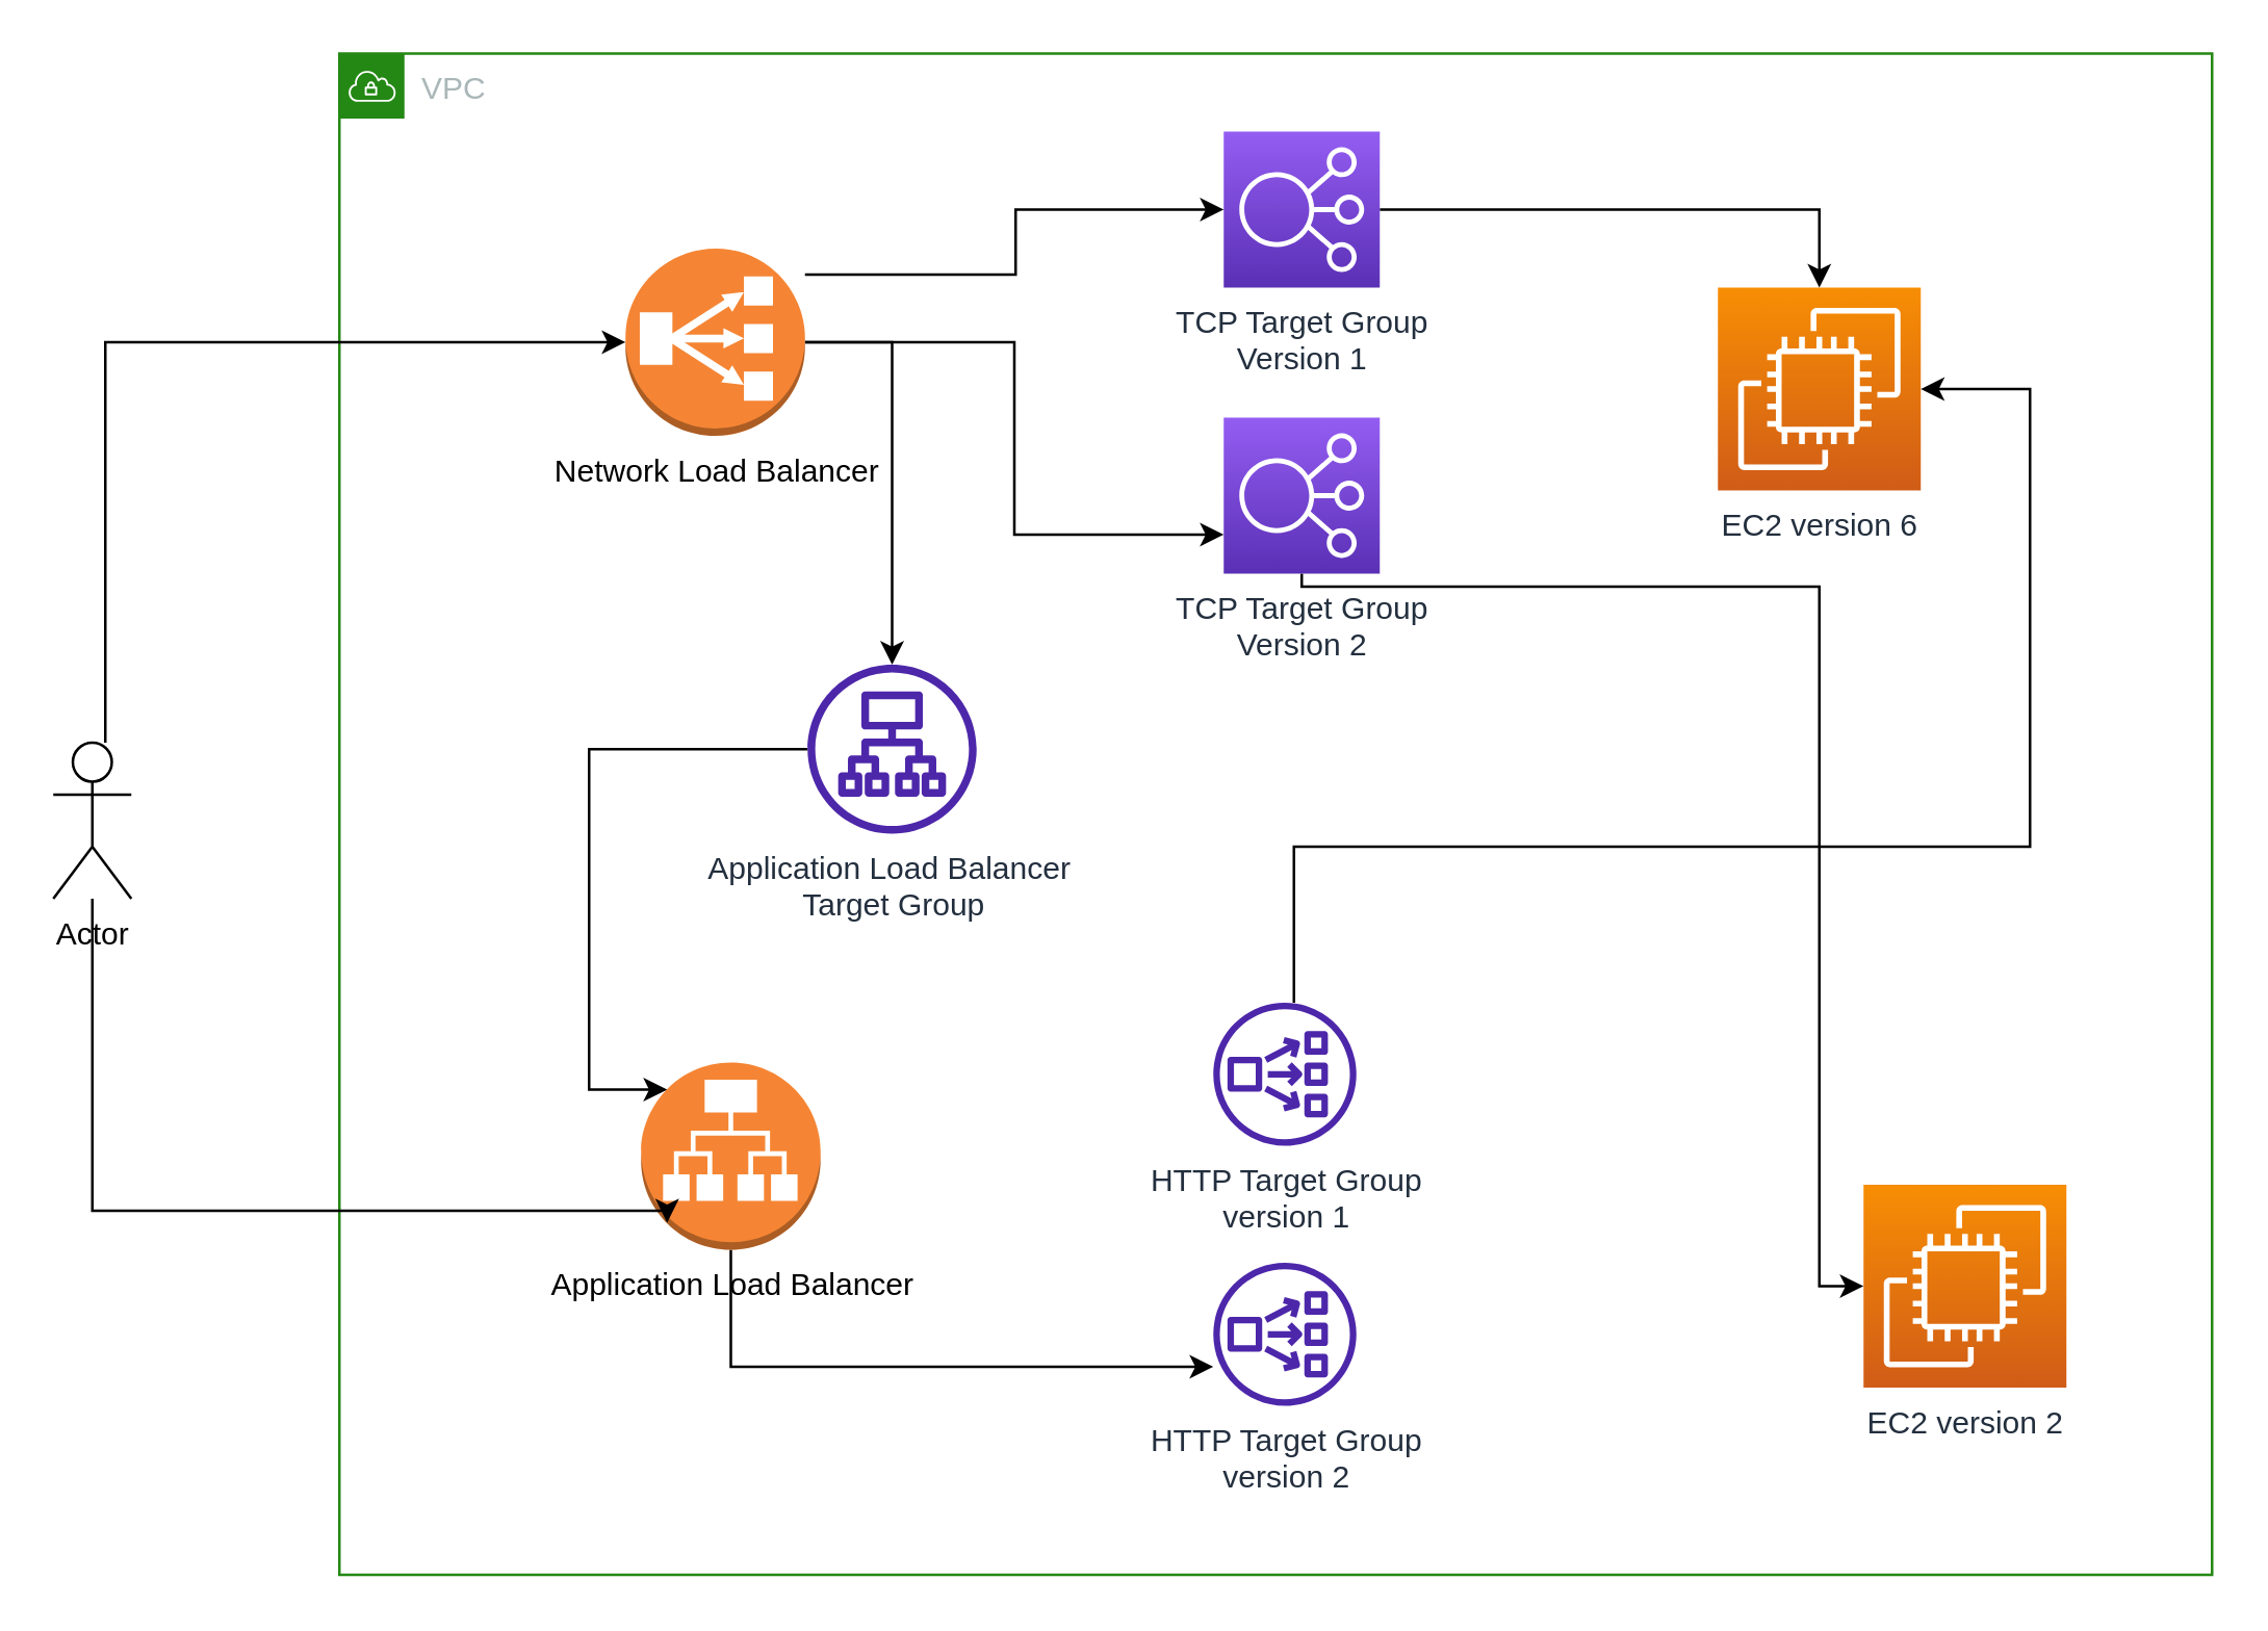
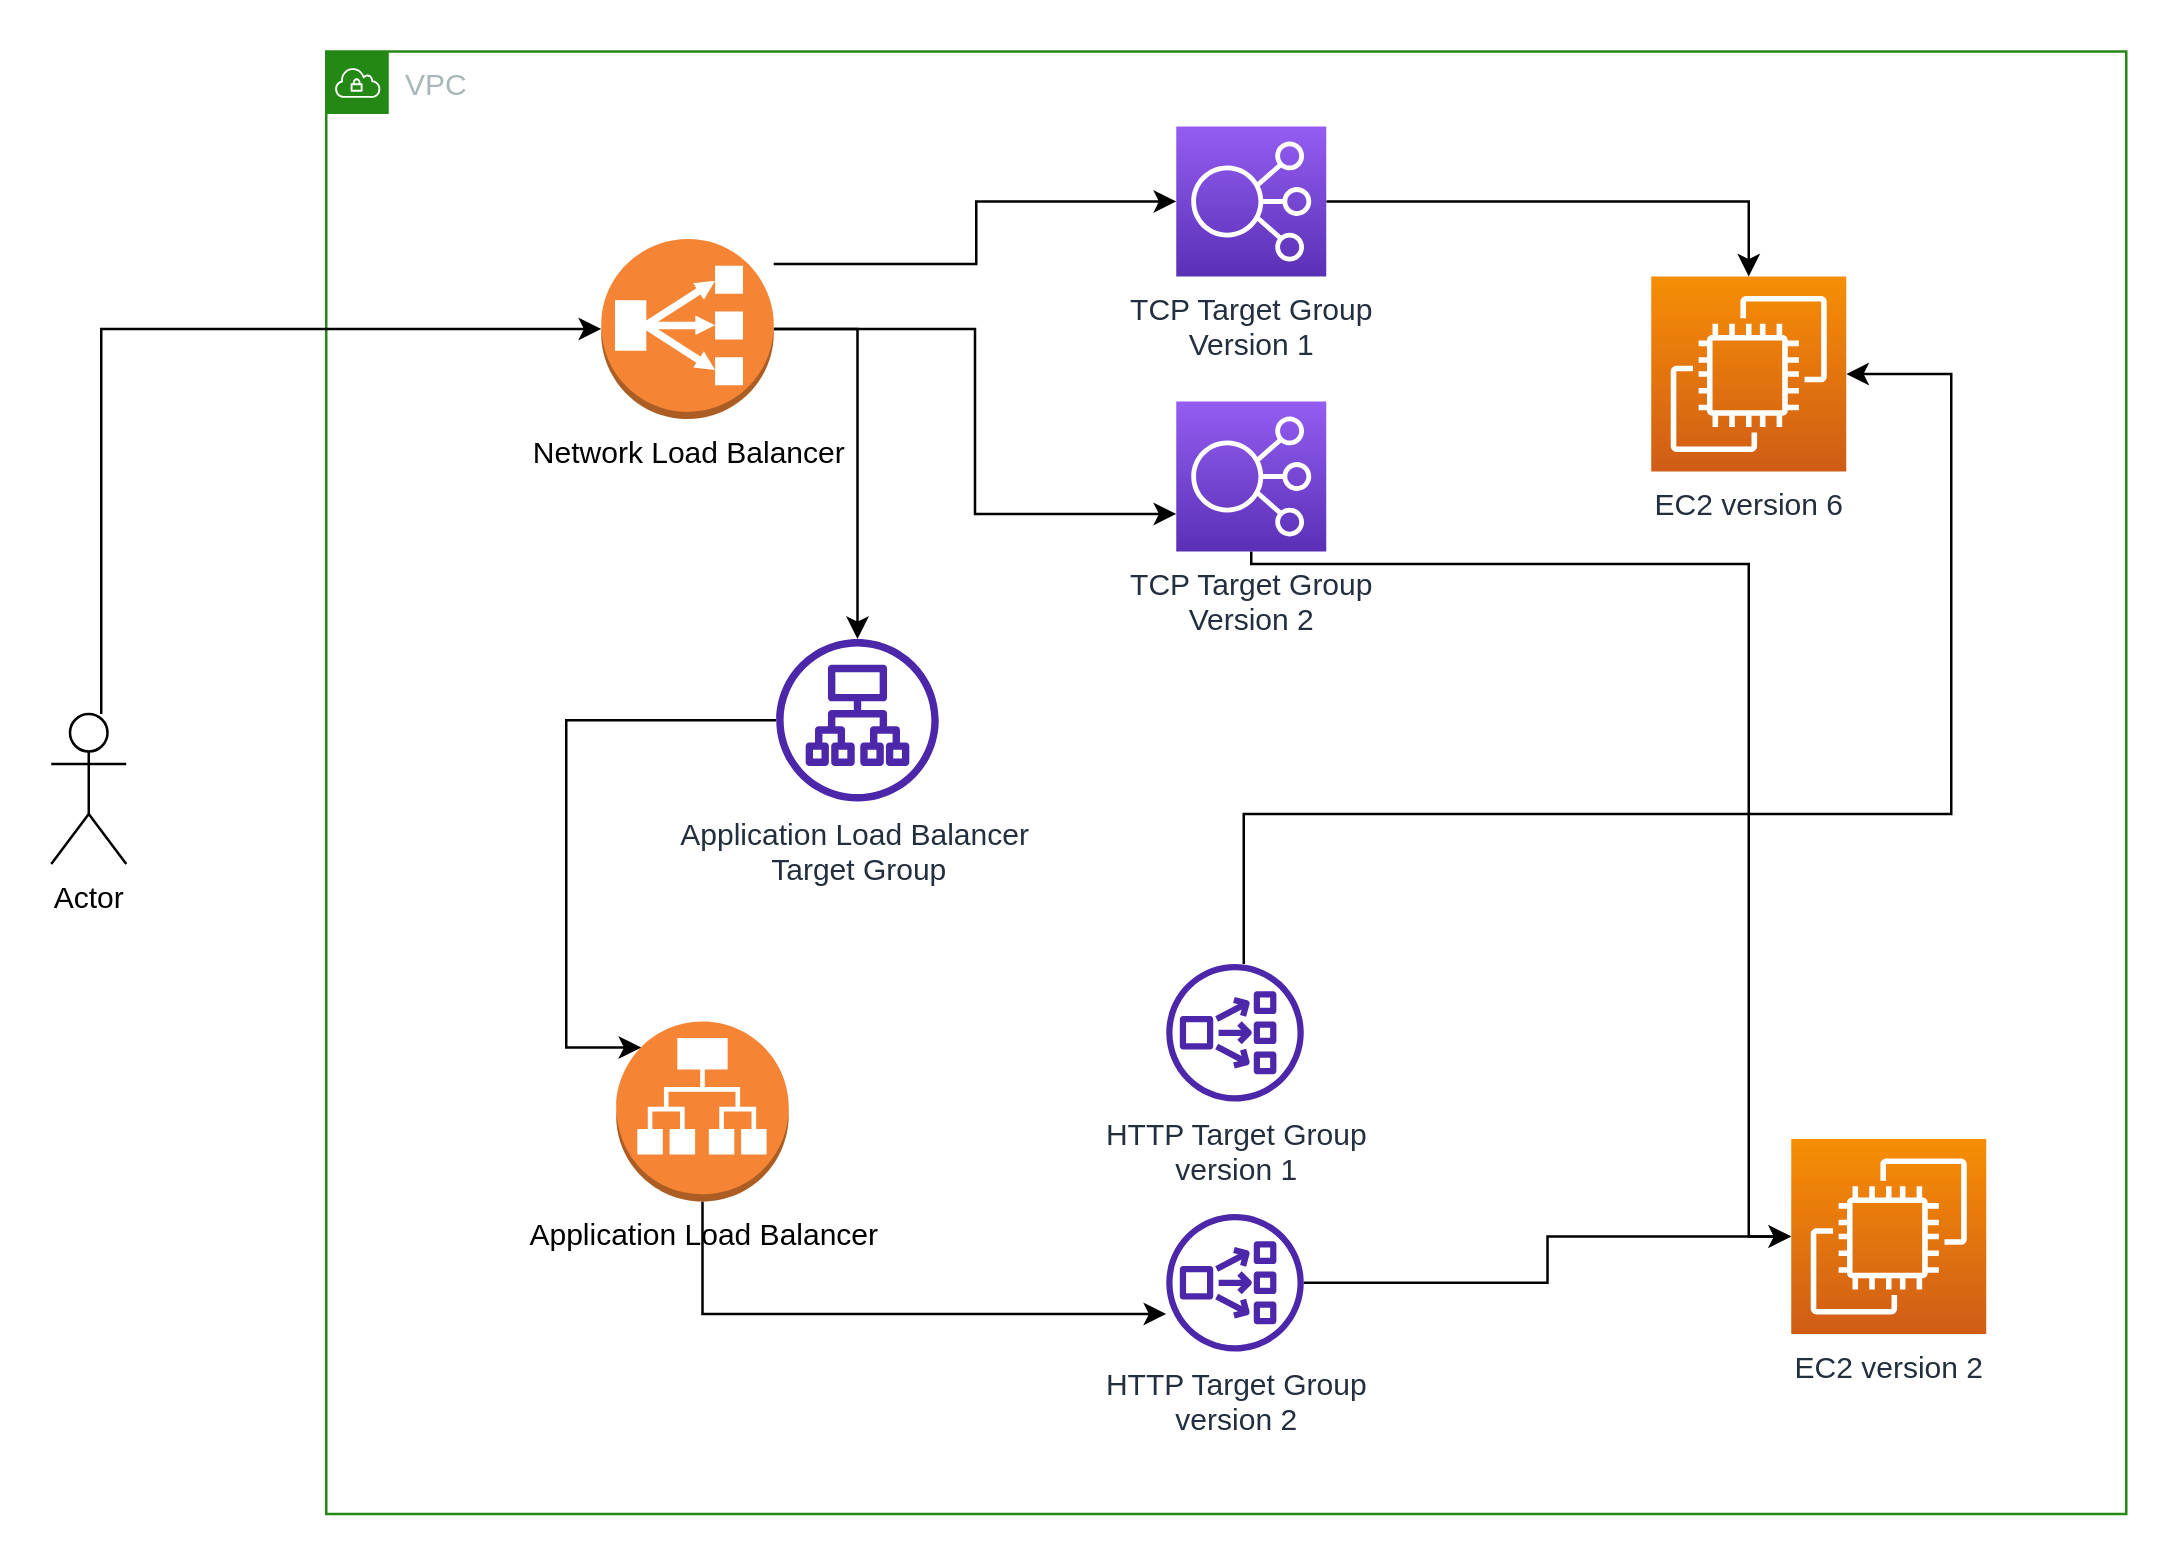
- <mxCell id="22" style="edgeStyle=orthogonalEdgeStyle;rounded=0;orthogonalLoop=1;jettySize=auto;html=1;entryX=0.145;entryY=0.855;entryDx=0;entryDy=0;entryPerimeter=0;" edge="1" parent="1" source="23" target="9"><mxGeometry relative="1" as="geometry"><Array as="points"><mxPoint x="35" y="465" /><mxPoint x="256" y="465" /></Array></mxGeometry></mxCell>
+ <mxCell id="17" style="edgeStyle=orthogonalEdgeStyle;rounded=0;orthogonalLoop=1;jettySize=auto;html=1;entryX=0;entryY=0.5;entryDx=0;entryDy=0;entryPerimeter=0;" edge="1" parent="2" source="18" target="4"><mxGeometry relative="1" as="geometry" /></mxCell>
